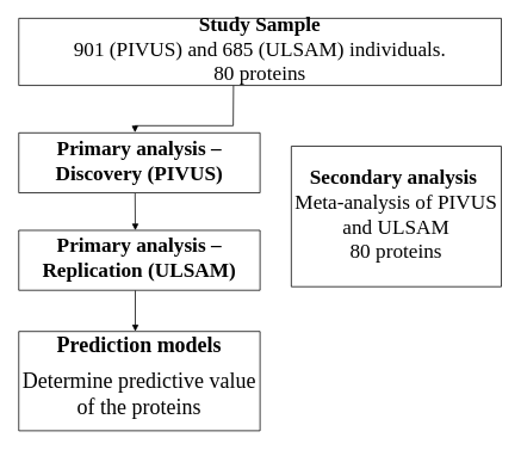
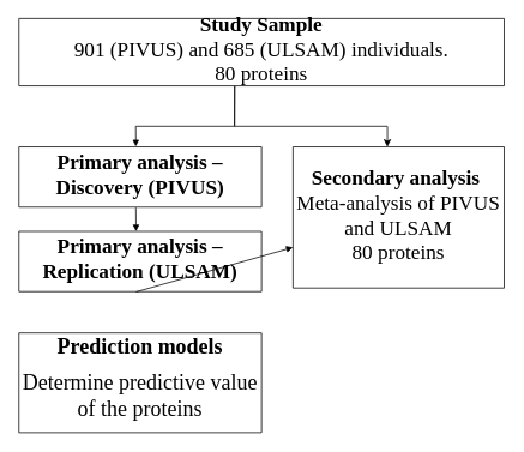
+ <mxCell id="2" value="" style="edgeStyle=orthogonalEdgeStyle;rounded=0;orthogonalLoop=1;jettySize=auto;html=1;" edge="1" parent="1" source="3" target="4"><mxGeometry relative="1" as="geometry"><Array as="points"><mxPoint x="260" y="140" /><mxPoint x="430" y="140" /></Array></mxGeometry></mxCell>
- <mxCell id="5" value="&lt;p style=&quot;align:center;margin-left:20;margin-right:0;margin-top:0px;margin-bottom:6px;text-indent:0;valign:middle;direction:ltr;&quot;&gt;&lt;font style=&quot;font-size:23px;font-family:Tahoma;color:#000000;direction:ltr;letter-spacing:0px;line-height:120%;opacity:1&quot;&gt;&lt;b&gt;Primary analysis – Discovery (PIVUS)&lt;/b&gt;&lt;/font&gt;&lt;font style=&quot;font-size:23px;font-family:Tahoma;color:#000000;direction:ltr;letter-spacing:0px;line-height:120%;opacity:1&quot;&gt;&lt;br/&gt;&lt;/font&gt;&lt;/p&gt;" style="verticalAlign=middle;align=center;vsdxID=56;fillColor=#ffffff;gradientColor=none;shape=stencil(nZBLDoAgDERP0z3SIyjew0SURgSD+Lu9kMZoXLhwN9O+tukAlrNpJg1SzDH4QW/URgNYgZTkjA4UkwJUgGXng+6DX1zLfmoymdXo17xh5zmRJ6Q42BWCfc2oJfdAr+Yv+AP9Cb7OJ3H/2JG1HNGz/84klThPVCc=);strokeColor=#000000;spacingTop=-1;spacingBottom=-1;spacingLeft=-1;spacingRight=-1;labelBackgroundColor=none;rounded=0;html=1;whiteSpace=wrap;" parent="1" vertex="1"><mxGeometry x="20" y="148" width="270" height="67" as="geometry" /></mxCell>
+ <mxCell id="5" value="&lt;p style=&quot;align:center;margin-left:20;margin-right:0;margin-top:0px;margin-bottom:6px;text-indent:0;valign:middle;direction:ltr;&quot;&gt;&lt;font style=&quot;font-size:23px;font-family:Tahoma;color:#000000;direction:ltr;letter-spacing:0px;line-height:120%;opacity:1&quot;&gt;&lt;b&gt;Primary analysis – Discovery (PIVUS)&lt;/b&gt;&lt;/font&gt;&lt;font style=&quot;font-size:23px;font-family:Tahoma;color:#000000;direction:ltr;letter-spacing:0px;line-height:120%;opacity:1&quot;&gt;&lt;br/&gt;&lt;/font&gt;&lt;/p&gt;" style="verticalAlign=middle;align=center;vsdxID=56;fillColor=#ffffff;gradientColor=none;shape=stencil(nZBLDoAgDERP0z3SIyjew0SURgSD+Lu9kMZoXLhwN9O+tukAlrNpJg1SzDH4QW/URgNYgZTkjA4UkwJUgGXng+6DX1zLfmoymdXo17xh5zmRJ6Q42BWCfc2oJfdAr+Yv+AP9Cb7OJ3H/2JG1HNGz/84klThPVCc=);strokeColor=#000000;spacingTop=-1;spacingBottom=-1;spacingLeft=-1;spacingRight=-1;labelBackgroundColor=none;rounded=0;html=1;whiteSpace=wrap;" parent="1" vertex="1"><mxGeometry x="20" y="163" width="270" height="67" as="geometry" /></mxCell>
- <mxCell id="11" style="vsdxID=65;edgeStyle=none;startArrow=none;endArrow=block;startSize=5;endSize=5;strokeColor=#000000;spacingTop=0;spacingBottom=0;spacingLeft=0;spacingRight=0;verticalAlign=middle;html=1;labelBackgroundColor=#ffffff;rounded=0;exitX=0.483;exitY=1.004;exitDx=0;exitDy=0;exitPerimeter=0;entryX=0.483;entryY=0;entryDx=0;entryDy=0;entryPerimeter=0;" parent="8" source="6" target="7" edge="1"><mxGeometry relative="1" as="geometry"><mxPoint x="9" y="-1" as="offset" /></mxGeometry></mxCell>
+ <mxCell id="11" style="vsdxID=65;edgeStyle=none;startArrow=none;endArrow=block;startSize=5;endSize=5;strokeColor=#000000;spacingTop=0;spacingBottom=0;spacingLeft=0;spacingRight=0;verticalAlign=middle;html=1;labelBackgroundColor=#ffffff;rounded=0;exitX=0.483;exitY=1.004;exitDx=0;exitDy=0;exitPerimeter=0;" parent="8" source="6" target="4" edge="1"><mxGeometry relative="1" as="geometry"><mxPoint x="9" y="-1" as="offset" /></mxGeometry></mxCell>
